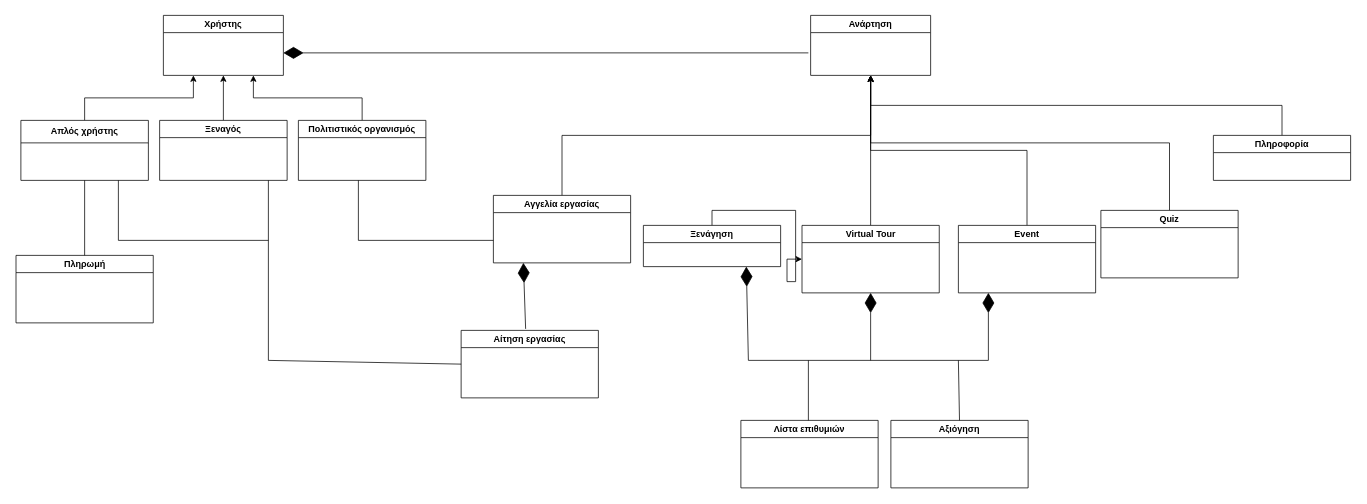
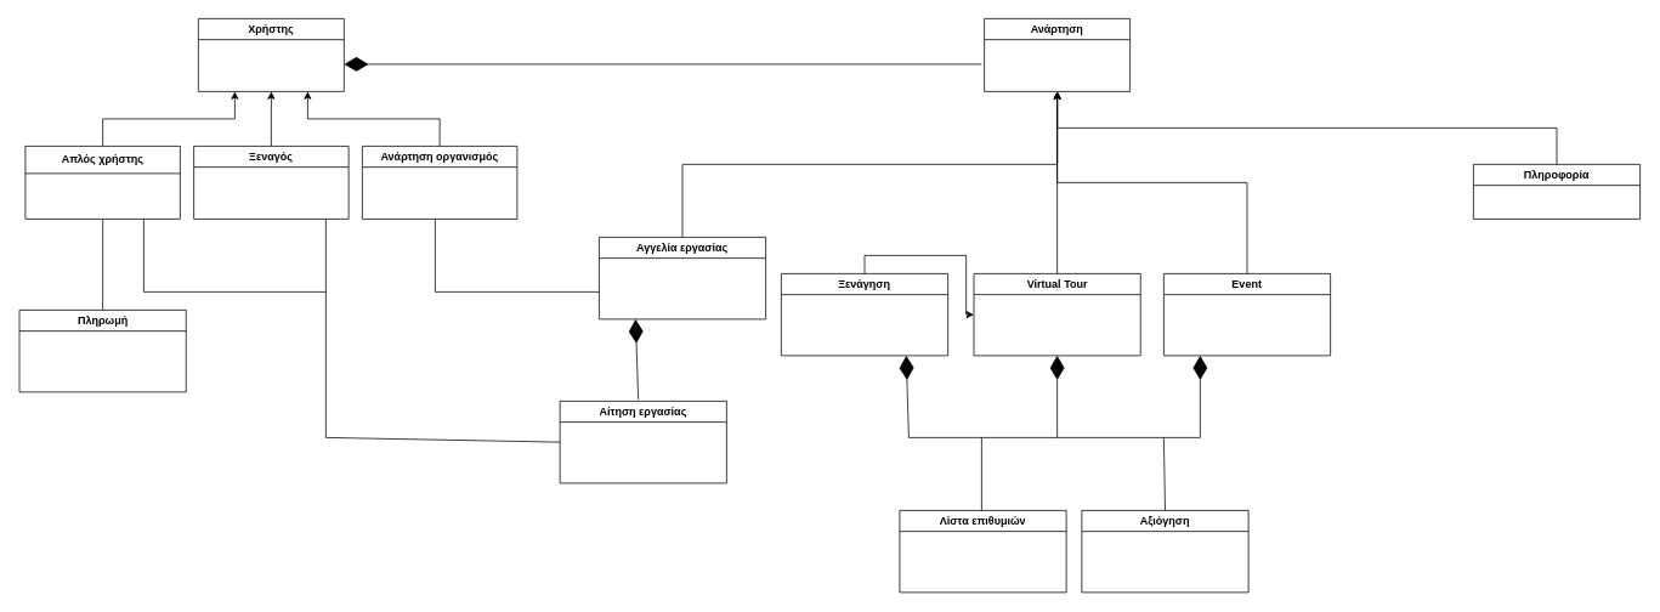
- <mxCell id="7" value="Πολιτιστικός οργανισμός" style="swimlane;whiteSpace=wrap;html=1;" parent="1" vertex="1"><mxGeometry x="397" y="160" width="170" height="80" as="geometry" /></mxCell>
+ <mxCell id="7" value="Ανάρτηση οργανισμός" style="swimlane;whiteSpace=wrap;html=1;" parent="1" vertex="1"><mxGeometry x="397" y="160" width="170" height="80" as="geometry" /></mxCell>
- <mxCell id="18" style="edgeStyle=orthogonalEdgeStyle;rounded=0;orthogonalLoop=1;jettySize=auto;html=1;exitX=0.5;exitY=0;exitDx=0;exitDy=0;entryX=0.5;entryY=1;entryDx=0;entryDy=0;" parent="1" source="19" edge="1" target="9"><mxGeometry relative="1" as="geometry"><mxPoint x="1157" y="120" as="targetPoint" /></mxGeometry></mxCell>
- <mxCell id="19" value="Quiz" style="swimlane;whiteSpace=wrap;html=1;" parent="1" vertex="1"><mxGeometry x="1467" y="280" width="183" height="90" as="geometry" /></mxCell>
- <mxCell id="13" value="Ξενάγηση" style="swimlane;whiteSpace=wrap;html=1;" parent="1" vertex="1"><mxGeometry x="857" y="300" width="183" height="55" as="geometry" /></mxCell>
+ <mxCell id="13" value="Ξενάγηση" style="swimlane;whiteSpace=wrap;html=1;" parent="1" vertex="1"><mxGeometry x="857" y="300" width="183" height="90" as="geometry" /></mxCell>
